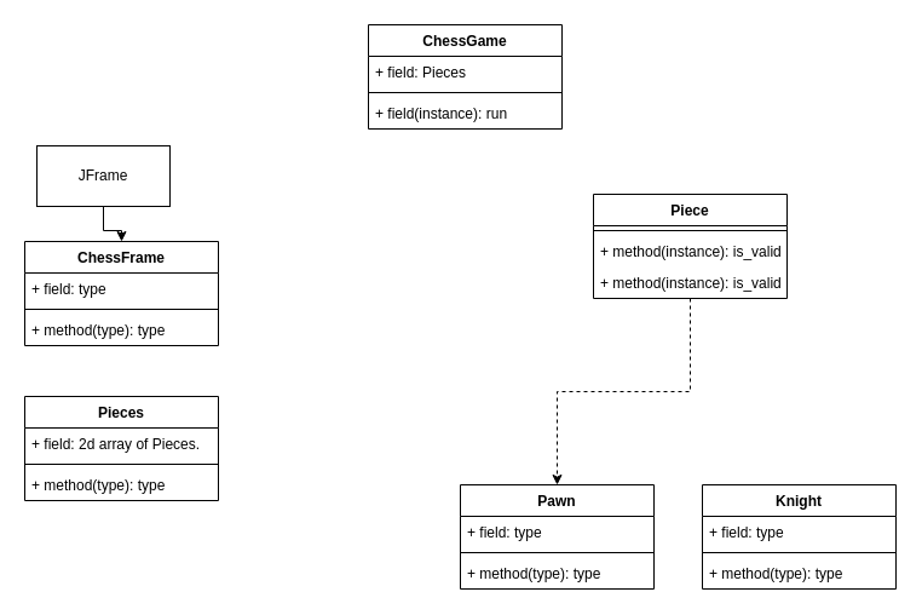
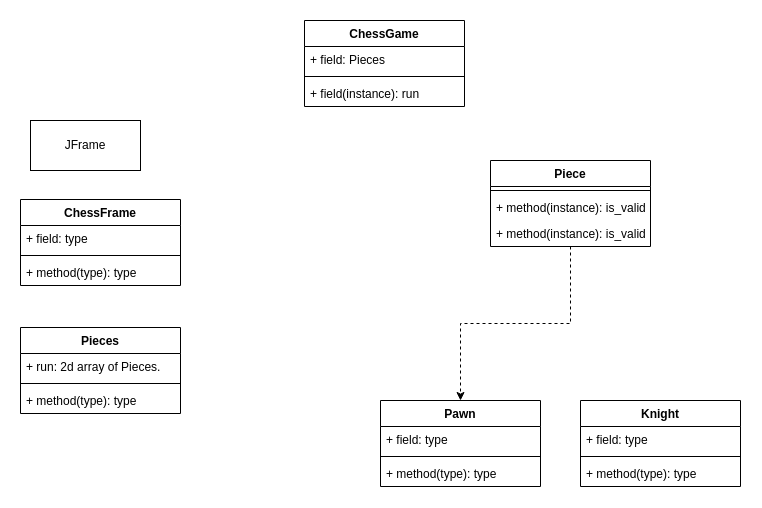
- <mxCell id="23" style="edgeStyle=orthogonalEdgeStyle;rounded=0;orthogonalLoop=1;jettySize=auto;html=1;" edge="1" parent="1" source="24" target="19"><mxGeometry relative="1" as="geometry" /></mxCell>
- <mxCell id="3" value="+ field: 2d array of Pieces." style="text;strokeColor=none;fillColor=none;align=left;verticalAlign=top;spacingLeft=4;spacingRight=4;overflow=hidden;rotatable=0;points=[[0,0.5],[1,0.5]];portConstraint=eastwest;whiteSpace=wrap;html=1;" vertex="1" parent="2"><mxGeometry y="26" width="160" height="26" as="geometry" /></mxCell>
+ <mxCell id="3" value="+ run: 2d array of Pieces." style="text;strokeColor=none;fillColor=none;align=left;verticalAlign=top;spacingLeft=4;spacingRight=4;overflow=hidden;rotatable=0;points=[[0,0.5],[1,0.5]];portConstraint=eastwest;whiteSpace=wrap;html=1;" vertex="1" parent="2"><mxGeometry y="26" width="160" height="26" as="geometry" /></mxCell>
